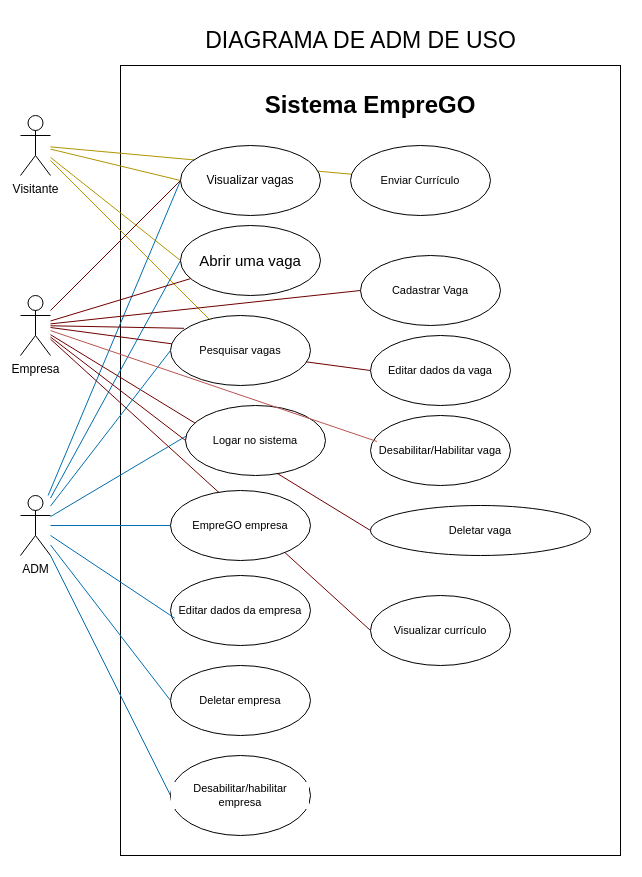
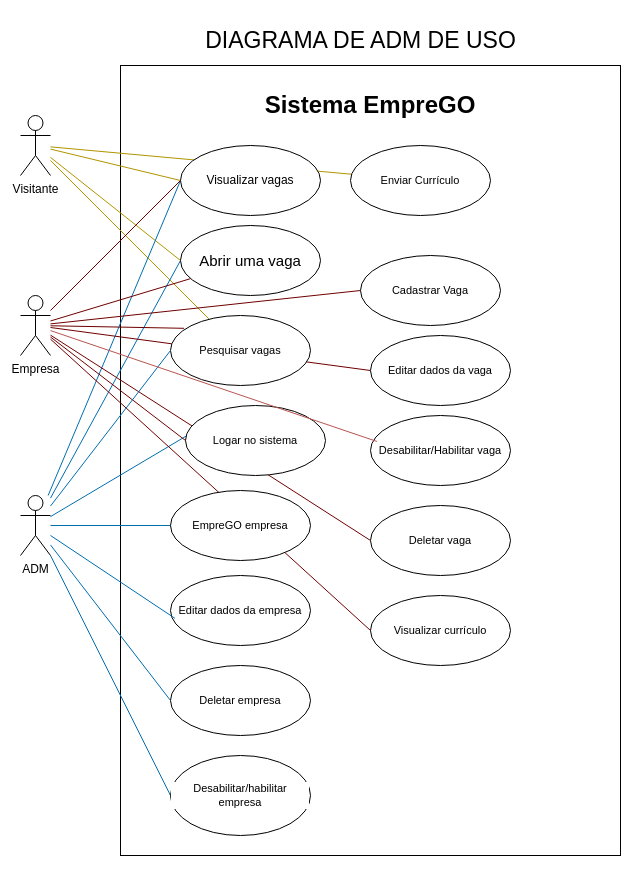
- <mxCell id="40" value="Deletar vaga" style="ellipse;whiteSpace=wrap;html=1;fontFamily=Helvetica;fontSize=11;fontColor=default;labelBackgroundColor=default;" parent="1" vertex="1"><mxGeometry x="370" y="505" width="220" height="50" as="geometry" /></mxCell>
+ <mxCell id="40" value="Deletar vaga" style="ellipse;whiteSpace=wrap;html=1;fontFamily=Helvetica;fontSize=11;fontColor=default;labelBackgroundColor=default;" parent="1" vertex="1"><mxGeometry x="370" y="505" width="140" height="70" as="geometry" /></mxCell>
